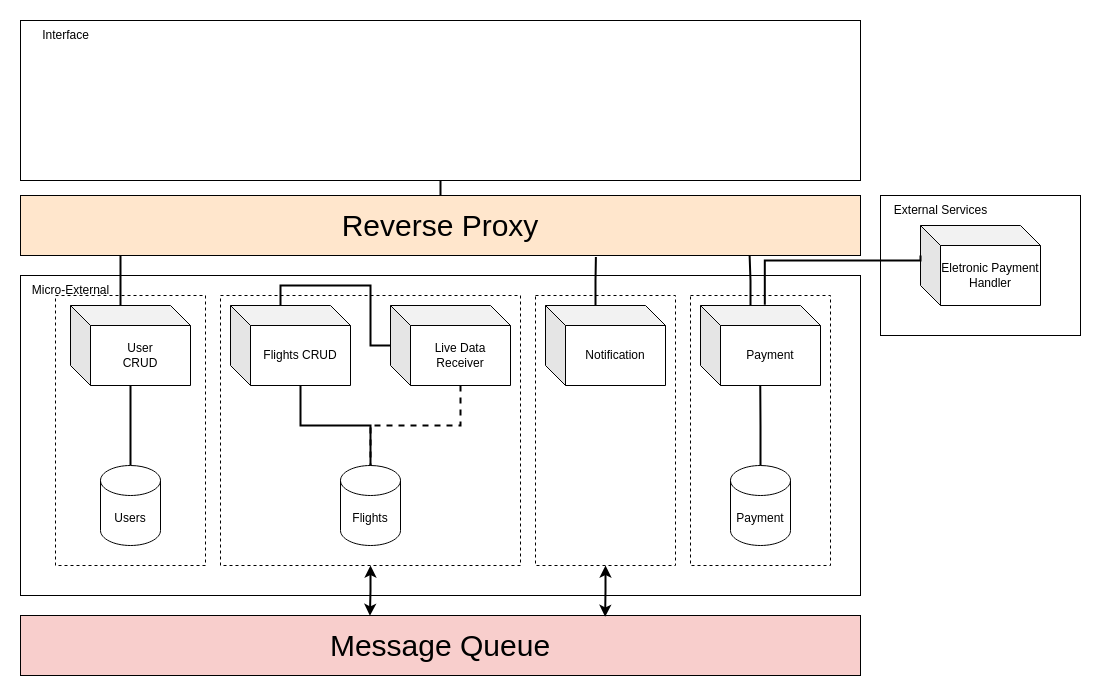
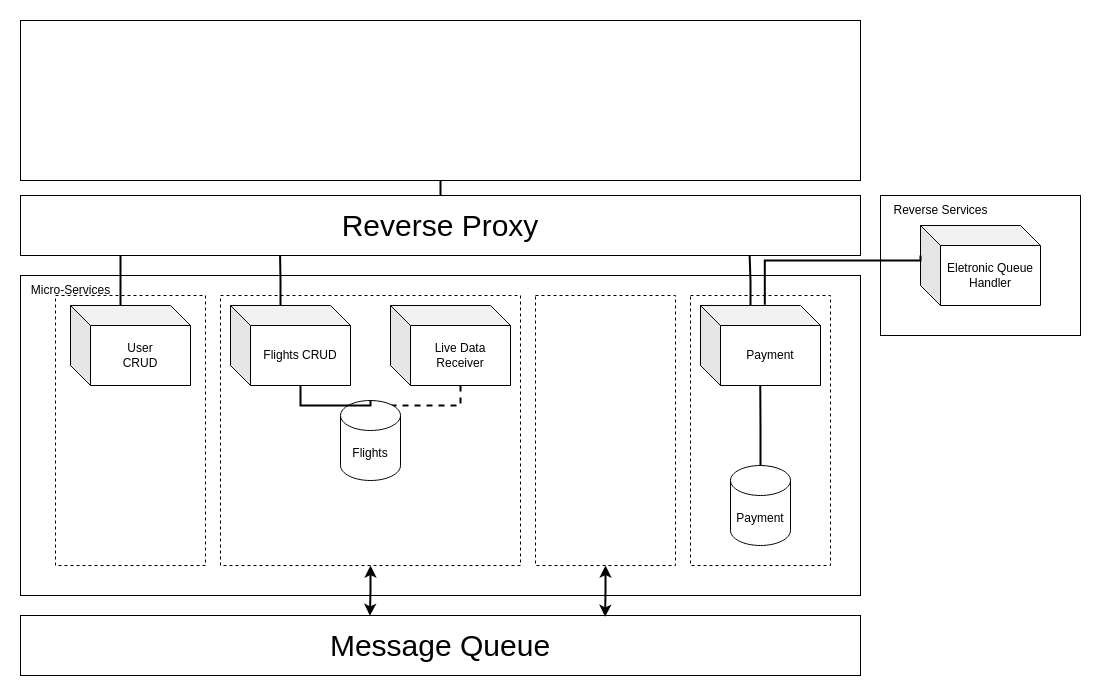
- <mxCell id="16" value="Interface" style="text;html=1;align=center;verticalAlign=middle;resizable=0;points=[];autosize=1;strokeColor=none;fillColor=none;" parent="1" vertex="1"><mxGeometry x="30" y="20" width="70" height="30" as="geometry" /></mxCell>
- <mxCell id="17" value="External Services" style="text;html=1;align=center;verticalAlign=middle;resizable=0;points=[];autosize=1;strokeColor=none;fillColor=none;" parent="1" vertex="1"><mxGeometry x="880" y="195" width="120" height="30" as="geometry" /></mxCell>
+ <mxCell id="17" value="Reverse Services" style="text;html=1;align=center;verticalAlign=middle;resizable=0;points=[];autosize=1;strokeColor=none;fillColor=none;" parent="1" vertex="1"><mxGeometry x="880" y="195" width="120" height="30" as="geometry" /></mxCell>
- <mxCell id="20" value="&lt;font style=&quot;font-size: 30px;&quot;&gt;Reverse Proxy&lt;/font&gt;" style="rounded=0;whiteSpace=wrap;html=1;align=center;fillColor=#ffe6cc;" parent="1" vertex="1"><mxGeometry x="20" y="195" width="840" height="60" as="geometry" /></mxCell>
+ <mxCell id="20" value="&lt;font style=&quot;font-size: 30px;&quot;&gt;Reverse Proxy&lt;/font&gt;" style="rounded=0;whiteSpace=wrap;html=1;align=center;" parent="1" vertex="1"><mxGeometry x="20" y="195" width="840" height="60" as="geometry" /></mxCell>
- <mxCell id="19" value="Eletronic Payment Handler" style="shape=cube;whiteSpace=wrap;html=1;boundedLbl=1;backgroundOutline=1;darkOpacity=0.05;darkOpacity2=0.1;" parent="1" vertex="1"><mxGeometry x="920" y="225" width="120" height="80" as="geometry" /></mxCell>
+ <mxCell id="19" value="Eletronic Queue Handler" style="shape=cube;whiteSpace=wrap;html=1;boundedLbl=1;backgroundOutline=1;darkOpacity=0.05;darkOpacity2=0.1;" parent="1" vertex="1"><mxGeometry x="920" y="225" width="120" height="80" as="geometry" /></mxCell>
- <mxCell id="27" style="edgeStyle=orthogonalEdgeStyle;rounded=0;orthogonalLoop=1;jettySize=auto;html=1;exitX=0;exitY=0;exitDx=50.0;exitDy=0;exitPerimeter=0;entryX=0.685;entryY=1.026;entryDx=0;entryDy=0;entryPerimeter=0;endArrow=none;endFill=0;strokeWidth=2;" parent="1" source="21" target="20" edge="1"><mxGeometry relative="1" as="geometry" /></mxCell>
- <mxCell id="23" style="edgeStyle=orthogonalEdgeStyle;rounded=0;orthogonalLoop=1;jettySize=auto;html=1;exitX=0;exitY=0;exitDx=50;exitDy=0;exitPerimeter=0;endArrow=none;endFill=0;strokeWidth=2;" parent="1" source="11" target="13" edge="1"><mxGeometry relative="1" as="geometry"><mxPoint x="280" y="260" as="targetPoint" /></mxGeometry></mxCell>
+ <mxCell id="23" style="edgeStyle=orthogonalEdgeStyle;rounded=0;orthogonalLoop=1;jettySize=auto;html=1;exitX=0;exitY=0;exitDx=50;exitDy=0;exitPerimeter=0;endArrow=none;endFill=0;strokeWidth=2;entryX=0.309;entryY=0.99;entryDx=0;entryDy=0;entryPerimeter=0;" parent="1" source="11" target="20" edge="1"><mxGeometry relative="1" as="geometry"><mxPoint x="280" y="260" as="targetPoint" /></mxGeometry></mxCell>
- <mxCell id="18" value="Micro-External" style="text;html=1;align=center;verticalAlign=middle;resizable=0;points=[];autosize=1;strokeColor=none;fillColor=none;" parent="1" vertex="1"><mxGeometry x="20" y="275" width="100" height="30" as="geometry" /></mxCell>
+ <mxCell id="18" value="Micro-Services" style="text;html=1;align=center;verticalAlign=middle;resizable=0;points=[];autosize=1;strokeColor=none;fillColor=none;" parent="1" vertex="1"><mxGeometry x="20" y="275" width="100" height="30" as="geometry" /></mxCell>
- <mxCell id="21" value="Notification" style="shape=cube;whiteSpace=wrap;html=1;boundedLbl=1;backgroundOutline=1;darkOpacity=0.05;darkOpacity2=0.1;" parent="1" vertex="1"><mxGeometry x="545" y="305" width="120" height="80" as="geometry" /></mxCell>
- <mxCell id="8" style="edgeStyle=orthogonalEdgeStyle;rounded=0;orthogonalLoop=1;jettySize=auto;html=1;exitX=0.5;exitY=0;exitDx=0;exitDy=0;exitPerimeter=0;endArrow=none;endFill=0;strokeWidth=2;" parent="1" source="9" target="10" edge="1"><mxGeometry relative="1" as="geometry" /></mxCell>
- <mxCell id="9" value="Users" style="shape=cylinder3;whiteSpace=wrap;html=1;boundedLbl=1;backgroundOutline=1;size=15;" parent="1" vertex="1"><mxGeometry x="100" y="465" width="60" height="80" as="geometry" /></mxCell>
- <mxCell id="15" value="Flights" style="shape=cylinder3;whiteSpace=wrap;html=1;boundedLbl=1;backgroundOutline=1;size=15;" parent="1" vertex="1"><mxGeometry x="340" y="465" width="60" height="80" as="geometry" /></mxCell>
+ <mxCell id="15" value="Flights" style="shape=cylinder3;whiteSpace=wrap;html=1;boundedLbl=1;backgroundOutline=1;size=15;" parent="1" vertex="1"><mxGeometry x="340" y="400" width="60" height="80" as="geometry" /></mxCell>
- <mxCell id="25" value="&lt;font style=&quot;font-size: 30px;&quot;&gt;Message&amp;nbsp;&lt;span style=&quot;background-color: initial;&quot;&gt;Queue&lt;/span&gt;&lt;/font&gt;" style="rounded=0;whiteSpace=wrap;html=1;align=center;fillColor=#f8cecc;" parent="1" vertex="1"><mxGeometry x="20" y="615" width="840" height="60" as="geometry" /></mxCell>
+ <mxCell id="25" value="&lt;font style=&quot;font-size: 30px;&quot;&gt;Message&amp;nbsp;&lt;span style=&quot;background-color: initial;&quot;&gt;Queue&lt;/span&gt;&lt;/font&gt;" style="rounded=0;whiteSpace=wrap;html=1;align=center;" parent="1" vertex="1"><mxGeometry x="20" y="615" width="840" height="60" as="geometry" /></mxCell>
